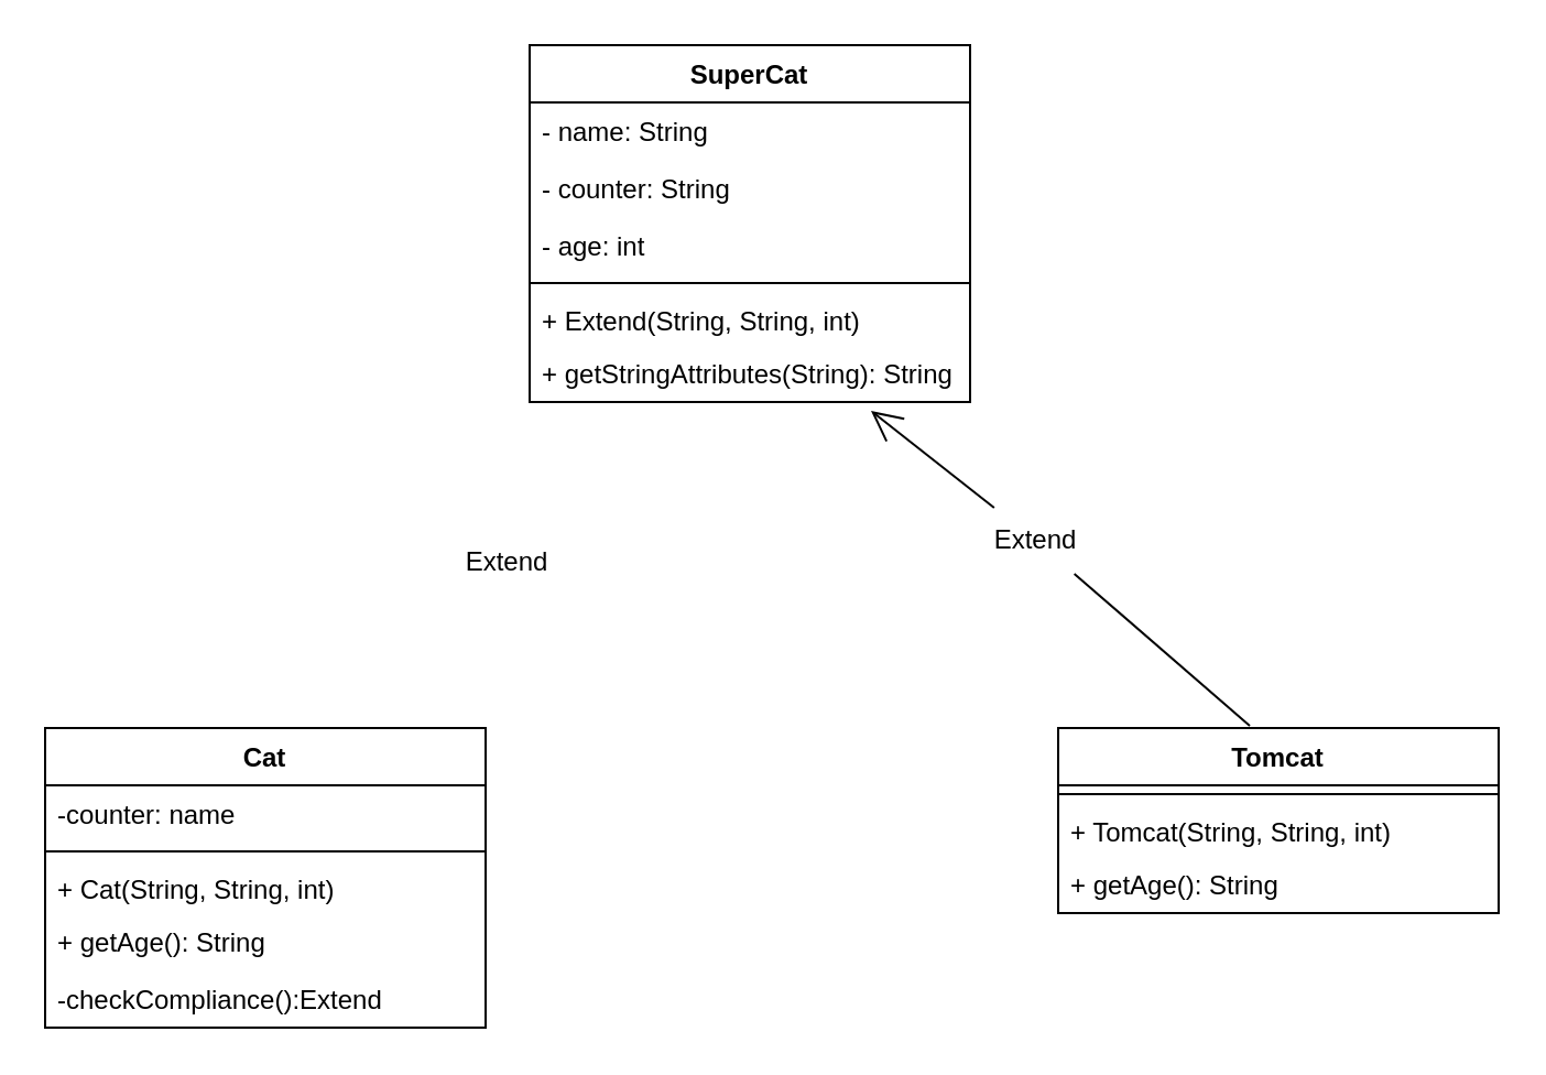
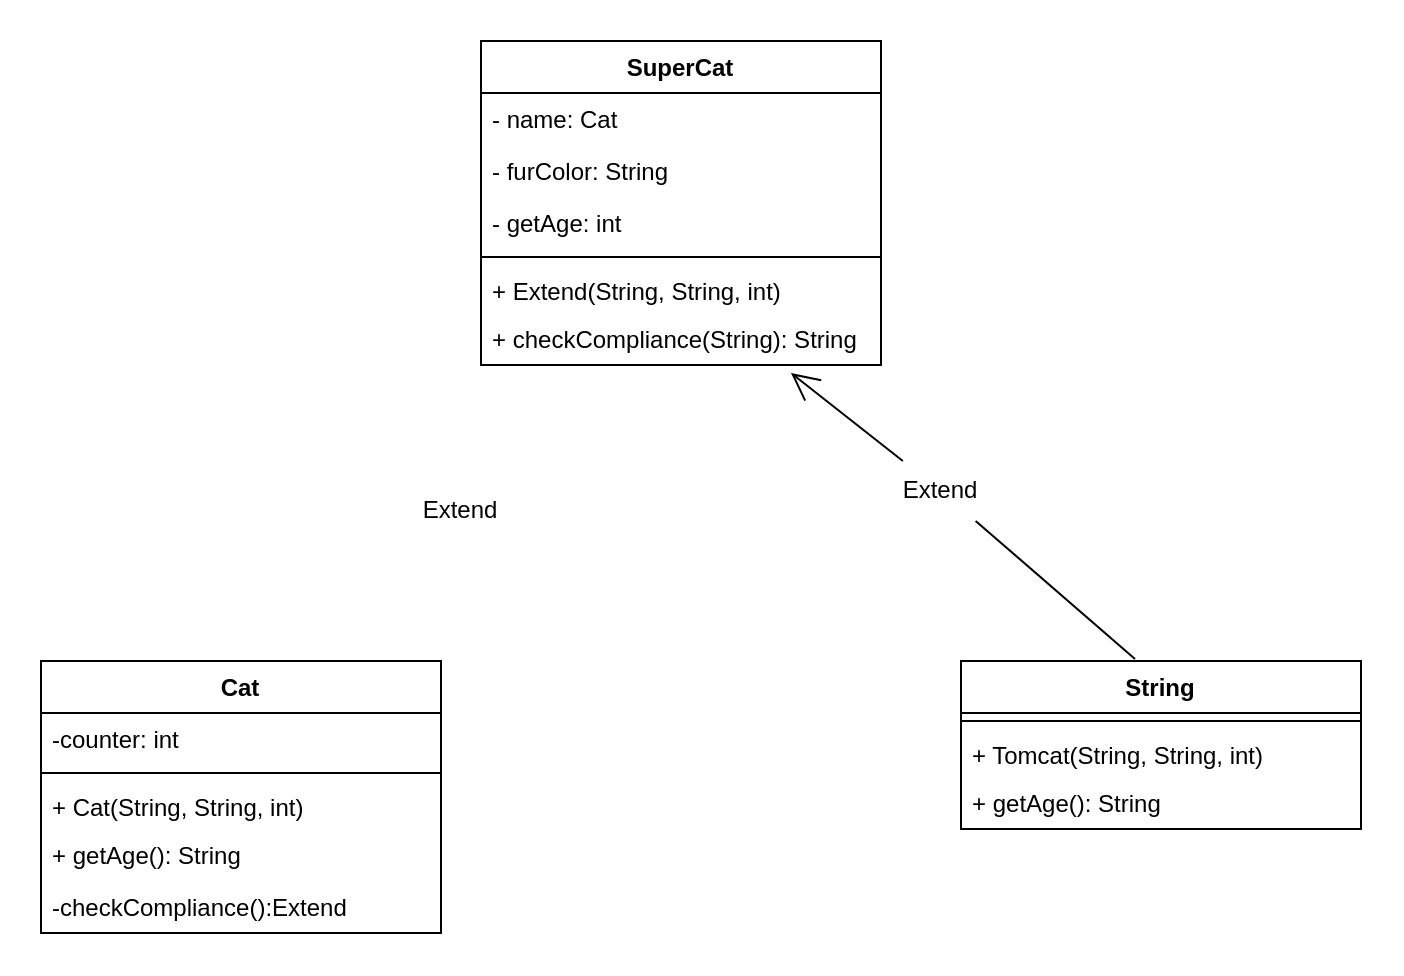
- <mxCell id="3" value="- name: String" style="text;strokeColor=none;fillColor=none;align=left;verticalAlign=top;spacingLeft=4;spacingRight=4;overflow=hidden;rotatable=0;points=[[0,0.5],[1,0.5]];portConstraint=eastwest;" parent="2" vertex="1"><mxGeometry y="26" width="200" height="26" as="geometry" /></mxCell>
+ <mxCell id="3" value="- name: Cat" style="text;strokeColor=none;fillColor=none;align=left;verticalAlign=top;spacingLeft=4;spacingRight=4;overflow=hidden;rotatable=0;points=[[0,0.5],[1,0.5]];portConstraint=eastwest;" parent="2" vertex="1"><mxGeometry y="26" width="200" height="26" as="geometry" /></mxCell>
- <mxCell id="4" value="- counter: String" style="text;strokeColor=none;fillColor=none;align=left;verticalAlign=top;spacingLeft=4;spacingRight=4;overflow=hidden;rotatable=0;points=[[0,0.5],[1,0.5]];portConstraint=eastwest;" parent="2" vertex="1"><mxGeometry y="52" width="200" height="26" as="geometry" /></mxCell>
+ <mxCell id="4" value="- furColor: String" style="text;strokeColor=none;fillColor=none;align=left;verticalAlign=top;spacingLeft=4;spacingRight=4;overflow=hidden;rotatable=0;points=[[0,0.5],[1,0.5]];portConstraint=eastwest;" parent="2" vertex="1"><mxGeometry y="52" width="200" height="26" as="geometry" /></mxCell>
- <mxCell id="5" value="- age: int&#10;" style="text;strokeColor=none;fillColor=none;align=left;verticalAlign=top;spacingLeft=4;spacingRight=4;overflow=hidden;rotatable=0;points=[[0,0.5],[1,0.5]];portConstraint=eastwest;" parent="2" vertex="1"><mxGeometry y="78" width="200" height="26" as="geometry" /></mxCell>
+ <mxCell id="5" value="- getAge: int&#10;" style="text;strokeColor=none;fillColor=none;align=left;verticalAlign=top;spacingLeft=4;spacingRight=4;overflow=hidden;rotatable=0;points=[[0,0.5],[1,0.5]];portConstraint=eastwest;" parent="2" vertex="1"><mxGeometry y="78" width="200" height="26" as="geometry" /></mxCell>
- <mxCell id="8" value="+ getStringAttributes(String): String" style="text;strokeColor=none;fillColor=none;align=left;verticalAlign=top;spacingLeft=4;spacingRight=4;overflow=hidden;rotatable=0;points=[[0,0.5],[1,0.5]];portConstraint=eastwest;" parent="2" vertex="1"><mxGeometry y="136" width="200" height="26" as="geometry" /></mxCell>
+ <mxCell id="8" value="+ checkCompliance(String): String" style="text;strokeColor=none;fillColor=none;align=left;verticalAlign=top;spacingLeft=4;spacingRight=4;overflow=hidden;rotatable=0;points=[[0,0.5],[1,0.5]];portConstraint=eastwest;" parent="2" vertex="1"><mxGeometry y="136" width="200" height="26" as="geometry" /></mxCell>
- <mxCell id="15" value="Tomcat" style="swimlane;fontStyle=1;align=center;verticalAlign=top;childLayout=stackLayout;horizontal=1;startSize=26;horizontalStack=0;resizeParent=1;resizeParentMax=0;resizeLast=0;collapsible=1;marginBottom=0;" vertex="1" parent="1"><mxGeometry x="480" y="330" width="200" height="84" as="geometry" /></mxCell>
+ <mxCell id="15" value="String" style="swimlane;fontStyle=1;align=center;verticalAlign=top;childLayout=stackLayout;horizontal=1;startSize=26;horizontalStack=0;resizeParent=1;resizeParentMax=0;resizeLast=0;collapsible=1;marginBottom=0;" vertex="1" parent="1"><mxGeometry x="480" y="330" width="200" height="84" as="geometry" /></mxCell>
- <mxCell id="10" value="-counter: name" style="text;strokeColor=none;fillColor=none;align=left;verticalAlign=top;spacingLeft=4;spacingRight=4;overflow=hidden;rotatable=0;points=[[0,0.5],[1,0.5]];portConstraint=eastwest;" parent="9" vertex="1"><mxGeometry y="26" width="200" height="26" as="geometry" /></mxCell>
+ <mxCell id="10" value="-counter: int" style="text;strokeColor=none;fillColor=none;align=left;verticalAlign=top;spacingLeft=4;spacingRight=4;overflow=hidden;rotatable=0;points=[[0,0.5],[1,0.5]];portConstraint=eastwest;" parent="9" vertex="1"><mxGeometry y="26" width="200" height="26" as="geometry" /></mxCell>
